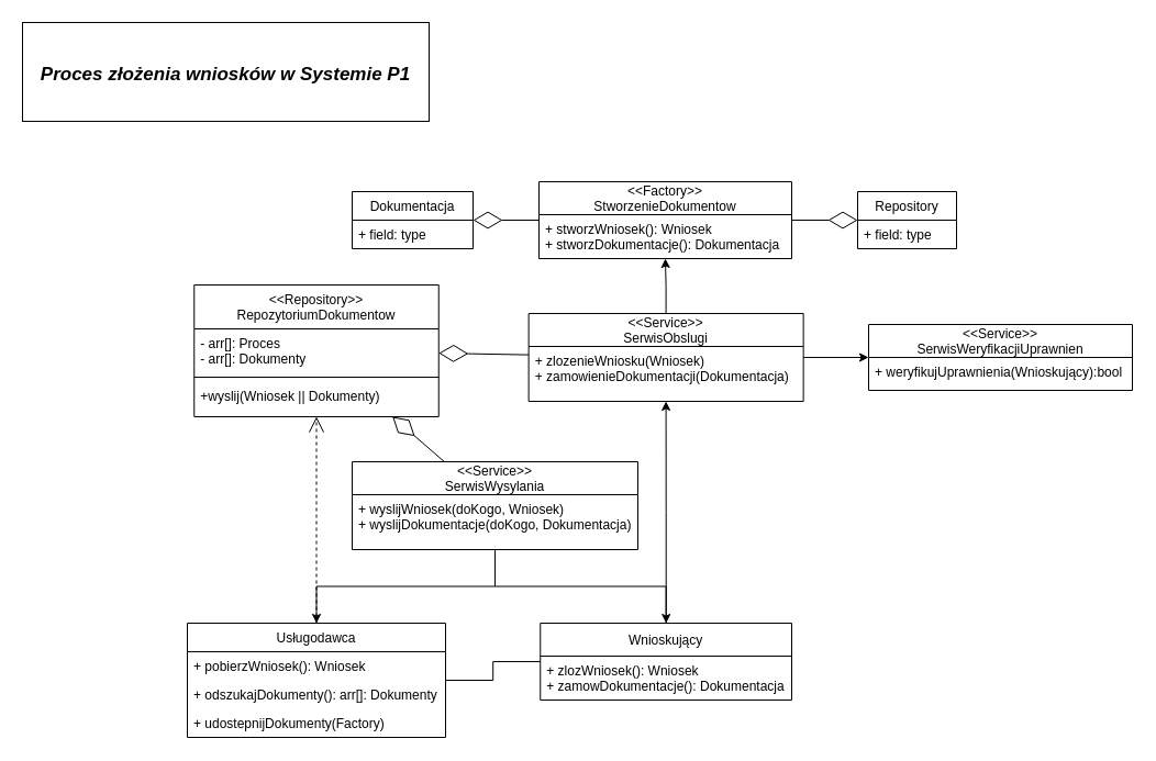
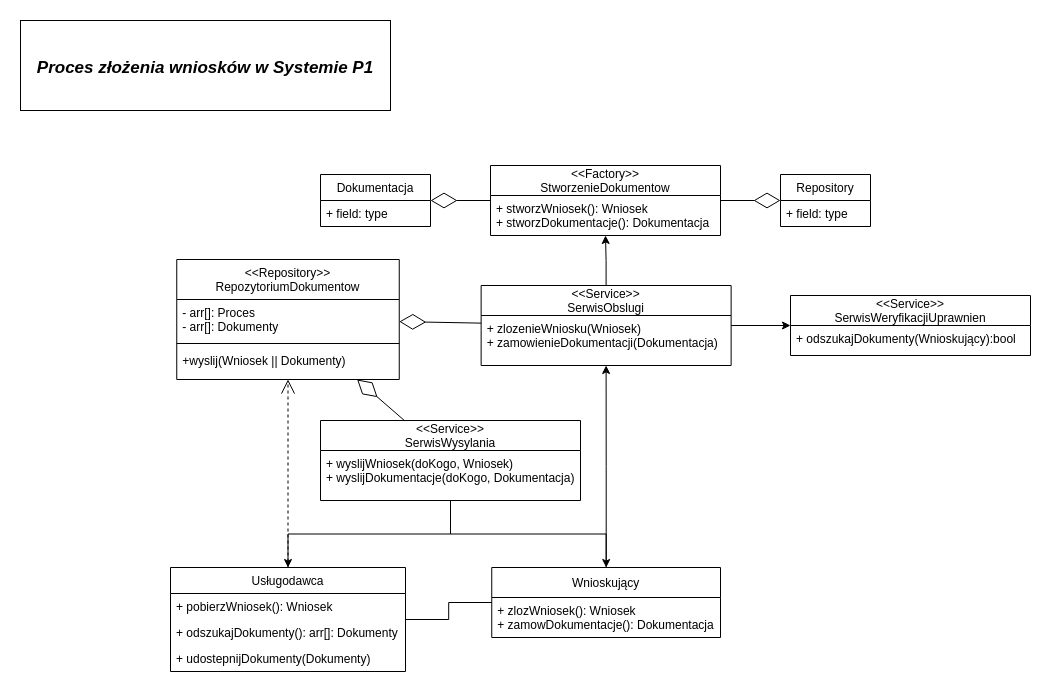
- <mxCell id="27" value="+ weryfikujUprawnienia(Wnioskujący):bool" style="text;strokeColor=none;fillColor=none;align=left;verticalAlign=top;spacingLeft=4;spacingRight=4;overflow=hidden;rotatable=0;points=[[0,0.5],[1,0.5]];portConstraint=eastwest;fontSize=12;" vertex="1" parent="26"><mxGeometry y="30" width="240" height="30" as="geometry" /></mxCell>
+ <mxCell id="27" value="+ odszukajDokumenty(Wnioskujący):bool" style="text;strokeColor=none;fillColor=none;align=left;verticalAlign=top;spacingLeft=4;spacingRight=4;overflow=hidden;rotatable=0;points=[[0,0.5],[1,0.5]];portConstraint=eastwest;fontSize=12;" vertex="1" parent="26"><mxGeometry y="30" width="240" height="30" as="geometry" /></mxCell>
- <mxCell id="13" value="+ udostepnijDokumenty(Factory)" style="text;strokeColor=none;fillColor=none;align=left;verticalAlign=top;spacingLeft=4;spacingRight=4;overflow=hidden;rotatable=0;points=[[0,0.5],[1,0.5]];portConstraint=eastwest;fontSize=12;" parent="10" vertex="1"><mxGeometry y="78" width="235" height="26" as="geometry" /></mxCell>
+ <mxCell id="13" value="+ udostepnijDokumenty(Dokumenty)" style="text;strokeColor=none;fillColor=none;align=left;verticalAlign=top;spacingLeft=4;spacingRight=4;overflow=hidden;rotatable=0;points=[[0,0.5],[1,0.5]];portConstraint=eastwest;fontSize=12;" parent="10" vertex="1"><mxGeometry y="78" width="235" height="26" as="geometry" /></mxCell>
